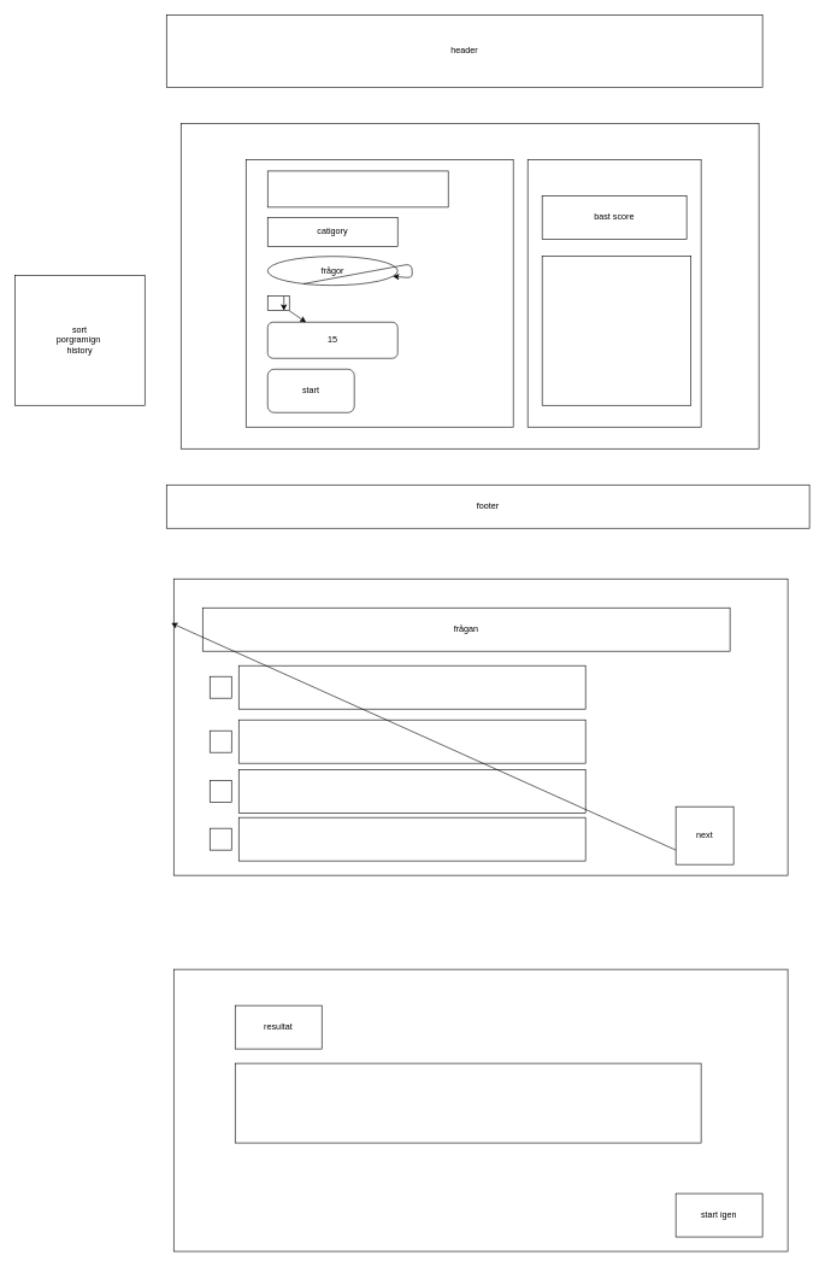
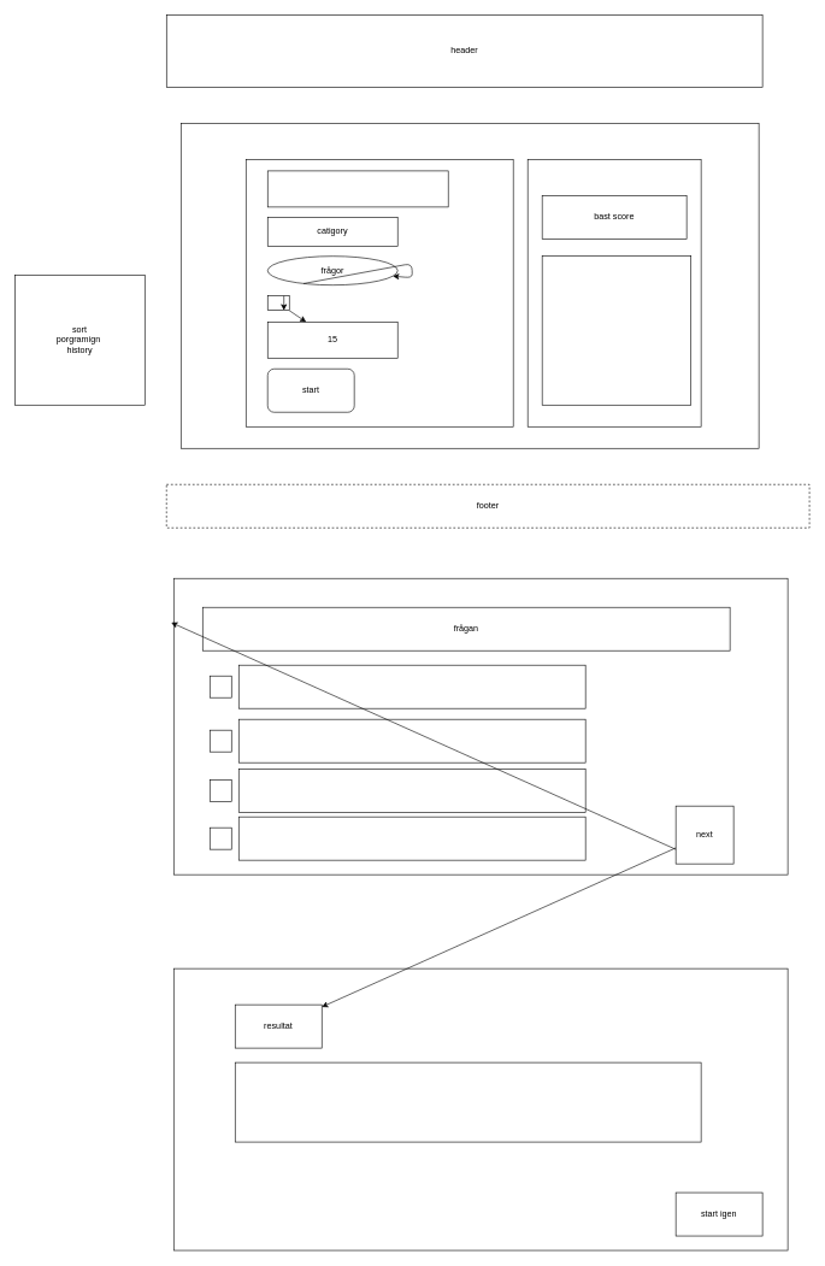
- <mxCell id="12" value="15" style="whiteSpace=wrap;html=1;rounded=1;" vertex="1" parent="1"><mxGeometry x="370" y="445" width="180" height="50" as="geometry" /></mxCell>
+ <mxCell id="12" value="15" style="rounded=0;whiteSpace=wrap;html=1;" vertex="1" parent="1"><mxGeometry x="370" y="445" width="180" height="50" as="geometry" /></mxCell>
- <mxCell id="4" value="footer" style="rounded=0;whiteSpace=wrap;html=1;" vertex="1" parent="1"><mxGeometry x="230" y="670" width="890" height="60" as="geometry" /></mxCell>
+ <mxCell id="4" value="footer" style="rounded=0;whiteSpace=wrap;html=1;dashed=1;" vertex="1" parent="1"><mxGeometry x="230" y="670" width="890" height="60" as="geometry" /></mxCell>
+ <mxCell id="35" value="" style="endArrow=classic;html=1;" edge="1" parent="1" source="23" target="31"><mxGeometry width="50" height="50" relative="1" as="geometry"><mxPoint x="440" y="1240" as="sourcePoint" /><mxPoint x="490" y="1190" as="targetPoint" /></mxGeometry></mxCell>
